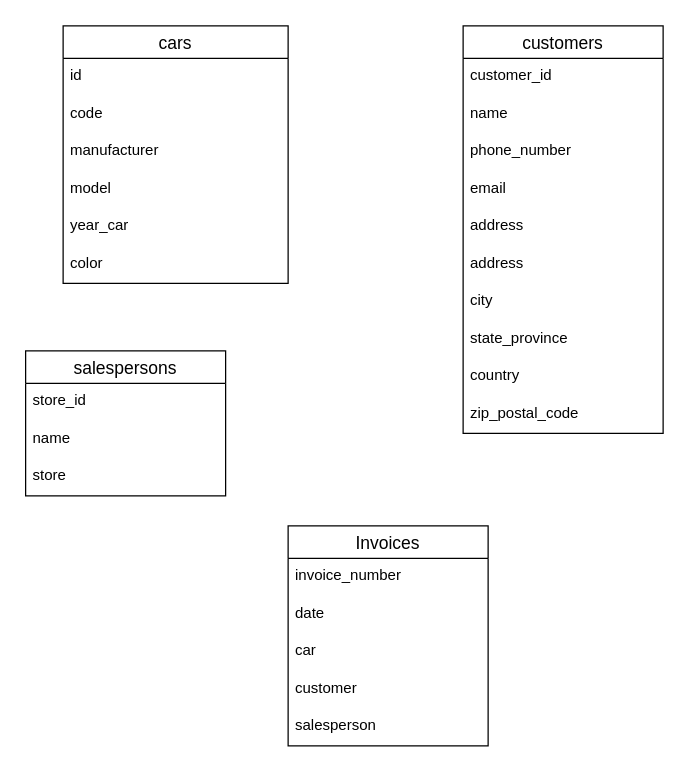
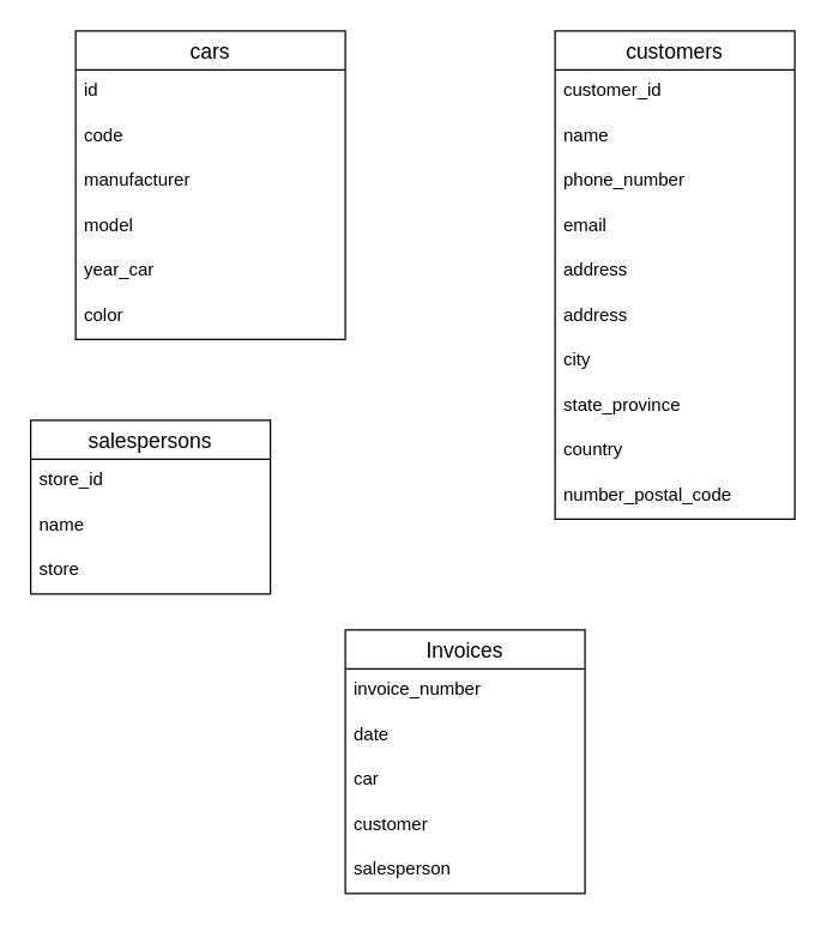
- <mxCell id="19" value="zip_postal_code" style="text;strokeColor=none;fillColor=none;spacingLeft=4;spacingRight=4;overflow=hidden;rotatable=0;points=[[0,0.5],[1,0.5]];portConstraint=eastwest;fontSize=12;" vertex="1" parent="9"><mxGeometry y="296" width="160" height="30" as="geometry" /></mxCell>
+ <mxCell id="19" value="number_postal_code" style="text;strokeColor=none;fillColor=none;spacingLeft=4;spacingRight=4;overflow=hidden;rotatable=0;points=[[0,0.5],[1,0.5]];portConstraint=eastwest;fontSize=12;" vertex="1" parent="9"><mxGeometry y="296" width="160" height="30" as="geometry" /></mxCell>
